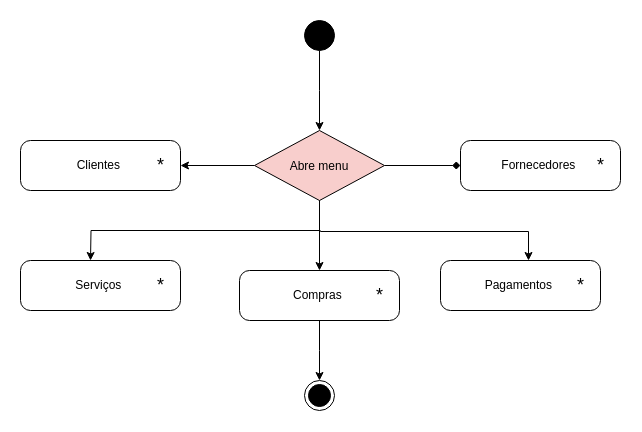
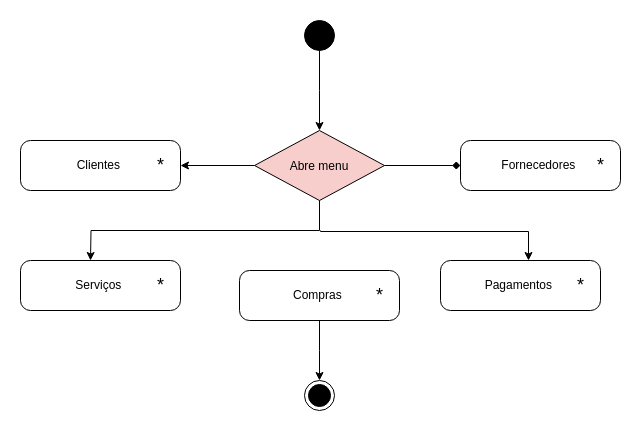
- <mxCell id="8" value="" style="edgeStyle=orthogonalEdgeStyle;rounded=0;orthogonalLoop=1;jettySize=auto;html=1;entryX=0.5;entryY=0;entryDx=0;entryDy=0;" edge="1" parent="1" source="9" target="15"><mxGeometry relative="1" as="geometry" /></mxCell>
